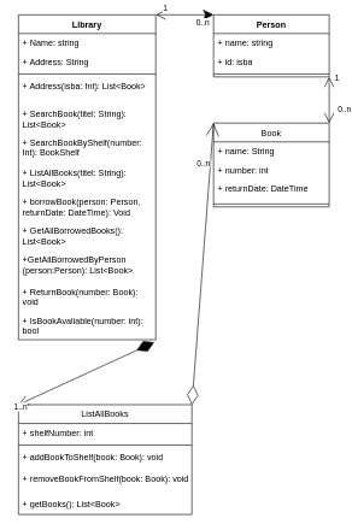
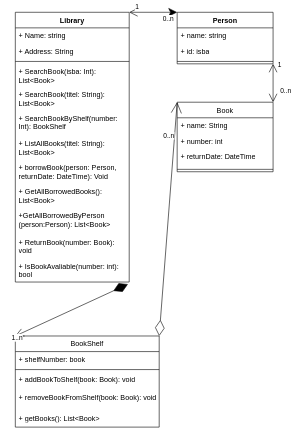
- <mxCell id="6" value="+ Address(isba: Int): List&amp;lt;Book&amp;gt;" style="text;strokeColor=none;fillColor=none;align=left;verticalAlign=top;spacingLeft=4;spacingRight=4;overflow=hidden;rotatable=0;points=[[0,0.5],[1,0.5]];portConstraint=eastwest;whiteSpace=wrap;html=1;" parent="2" vertex="1"><mxGeometry y="86" width="190" height="38" as="geometry" /></mxCell>
+ <mxCell id="6" value="+ SearchBook(isba: Int): List&amp;lt;Book&amp;gt;" style="text;strokeColor=none;fillColor=none;align=left;verticalAlign=top;spacingLeft=4;spacingRight=4;overflow=hidden;rotatable=0;points=[[0,0.5],[1,0.5]];portConstraint=eastwest;whiteSpace=wrap;html=1;" parent="2" vertex="1"><mxGeometry y="86" width="190" height="38" as="geometry" /></mxCell>
- <mxCell id="20" value="ListAllBooks" style="swimlane;fontStyle=0;align=center;verticalAlign=top;childLayout=stackLayout;horizontal=1;startSize=26;horizontalStack=0;resizeParent=1;resizeParentMax=0;resizeLast=0;collapsible=1;marginBottom=0;whiteSpace=wrap;html=1;" parent="1" vertex="1"><mxGeometry x="20" y="560" width="240" height="152" as="geometry" /></mxCell>
+ <mxCell id="20" value="BookShelf" style="swimlane;fontStyle=0;align=center;verticalAlign=top;childLayout=stackLayout;horizontal=1;startSize=26;horizontalStack=0;resizeParent=1;resizeParentMax=0;resizeLast=0;collapsible=1;marginBottom=0;whiteSpace=wrap;html=1;" parent="1" vertex="1"><mxGeometry x="20" y="560" width="240" height="152" as="geometry" /></mxCell>
- <mxCell id="21" value="+ shelfNumber: int" style="text;strokeColor=none;fillColor=none;align=left;verticalAlign=top;spacingLeft=4;spacingRight=4;overflow=hidden;rotatable=0;points=[[0,0.5],[1,0.5]];portConstraint=eastwest;whiteSpace=wrap;html=1;" parent="20" vertex="1"><mxGeometry y="26" width="240" height="26" as="geometry" /></mxCell>
+ <mxCell id="21" value="+ shelfNumber: book" style="text;strokeColor=none;fillColor=none;align=left;verticalAlign=top;spacingLeft=4;spacingRight=4;overflow=hidden;rotatable=0;points=[[0,0.5],[1,0.5]];portConstraint=eastwest;whiteSpace=wrap;html=1;" parent="20" vertex="1"><mxGeometry y="26" width="240" height="26" as="geometry" /></mxCell>
